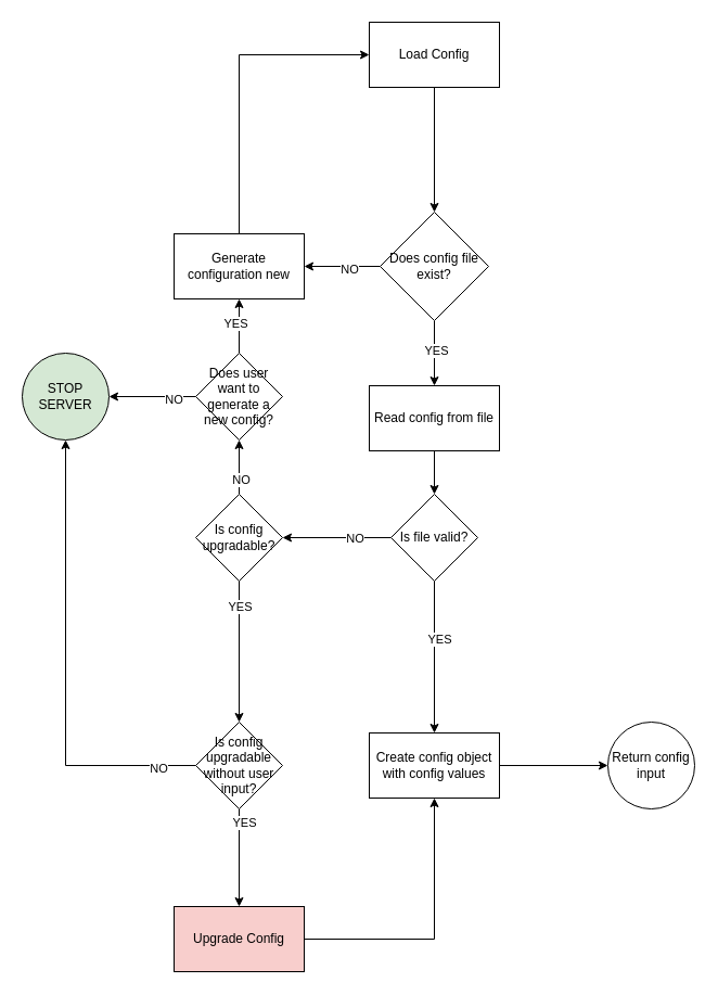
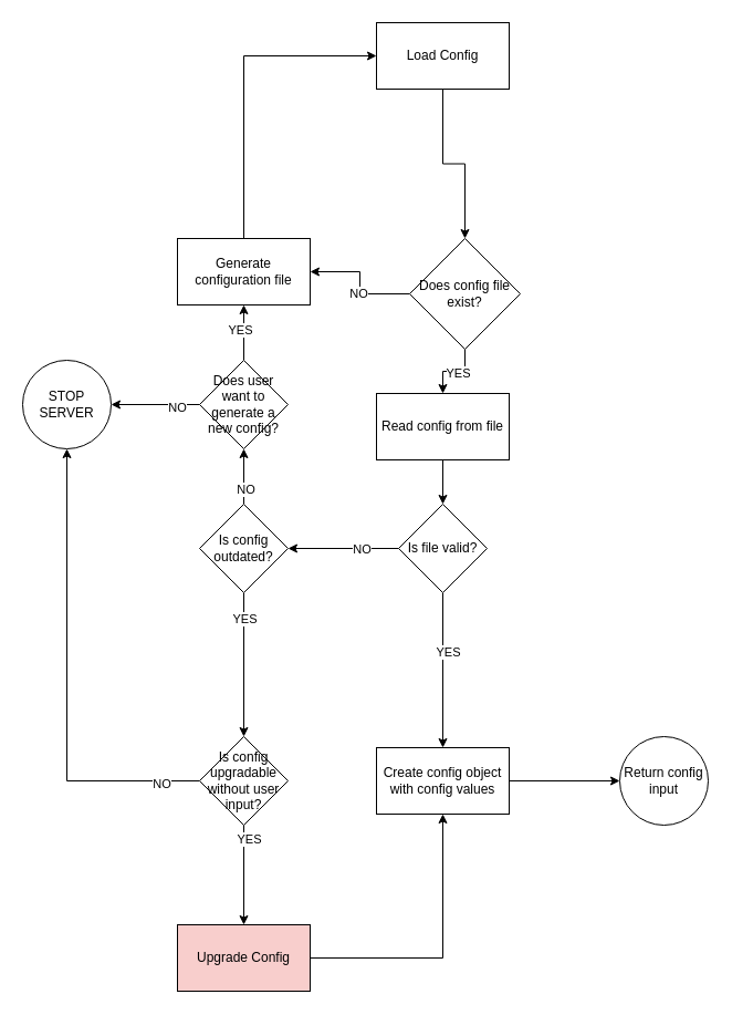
- <mxCell id="12" value="&lt;div&gt;Generate configuration new&lt;/div&gt;" style="whiteSpace=wrap;html=1;" vertex="1" parent="1"><mxGeometry x="160" y="215" width="120" height="60" as="geometry" /></mxCell>
+ <mxCell id="12" value="&lt;div&gt;Generate configuration file&lt;/div&gt;" style="whiteSpace=wrap;html=1;" vertex="1" parent="1"><mxGeometry x="160" y="215" width="120" height="60" as="geometry" /></mxCell>
- <mxCell id="8" value="&lt;div&gt;Does config file&lt;/div&gt;&lt;div&gt;exist?&lt;/div&gt;" style="rhombus;whiteSpace=wrap;html=1;" vertex="1" parent="1"><mxGeometry x="350" y="195" width="100" height="100" as="geometry" /></mxCell>
+ <mxCell id="8" value="&lt;div&gt;Does config file&lt;/div&gt;&lt;div&gt;exist?&lt;/div&gt;" style="rhombus;whiteSpace=wrap;html=1;" vertex="1" parent="1"><mxGeometry x="370" y="215" width="100" height="100" as="geometry" /></mxCell>
- <mxCell id="30" value="STOP SERVER" style="ellipse;whiteSpace=wrap;html=1;fillColor=#d5e8d4;" vertex="1" parent="1"><mxGeometry x="20" y="325" width="80" height="80" as="geometry" /></mxCell>
+ <mxCell id="30" value="STOP SERVER" style="ellipse;whiteSpace=wrap;html=1;" vertex="1" parent="1"><mxGeometry x="20" y="325" width="80" height="80" as="geometry" /></mxCell>
- <mxCell id="24" value="Is config upgradable?" style="rhombus;whiteSpace=wrap;html=1;" vertex="1" parent="1"><mxGeometry x="180" y="455" width="80" height="80" as="geometry" /></mxCell>
+ <mxCell id="24" value="Is config outdated?" style="rhombus;whiteSpace=wrap;html=1;" vertex="1" parent="1"><mxGeometry x="180" y="455" width="80" height="80" as="geometry" /></mxCell>
